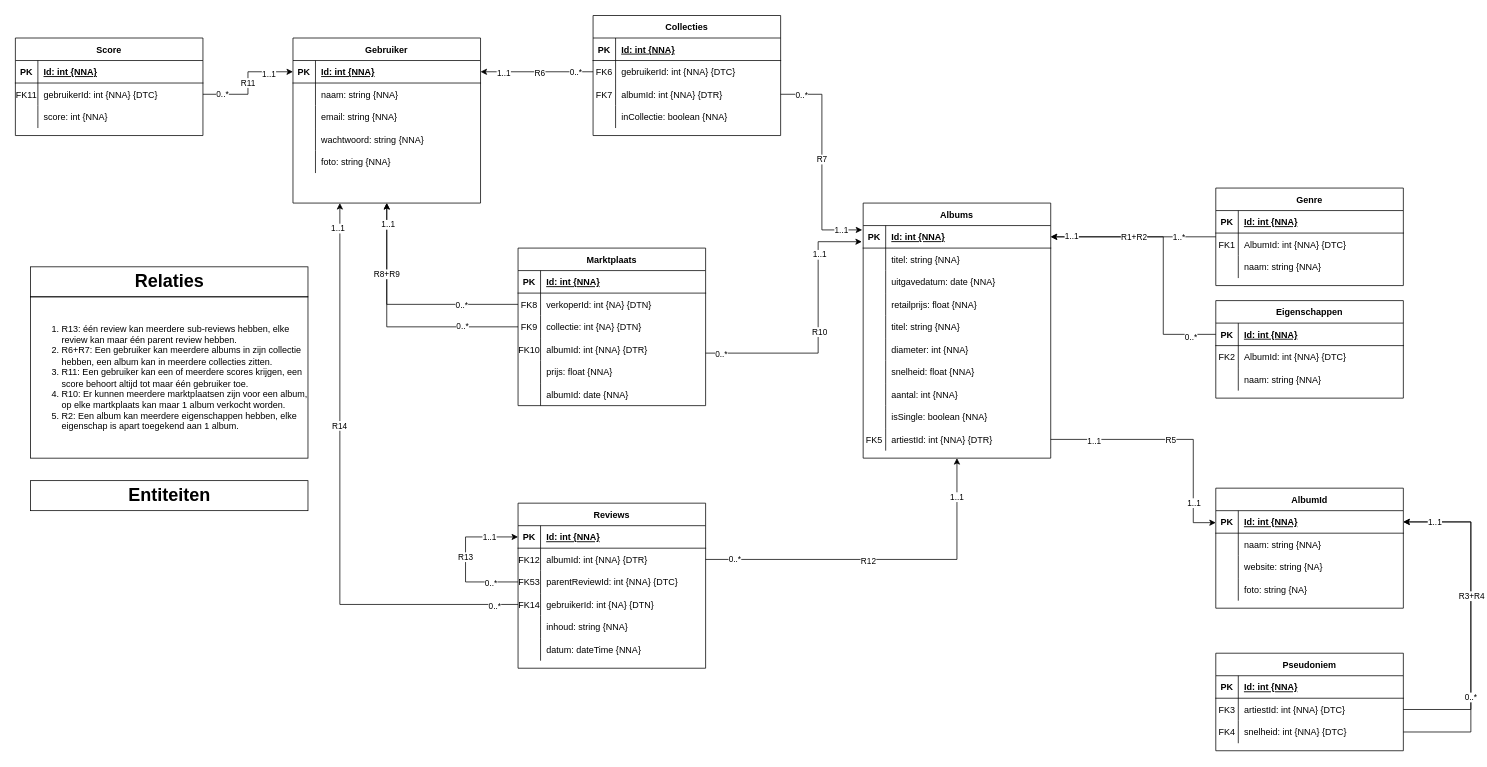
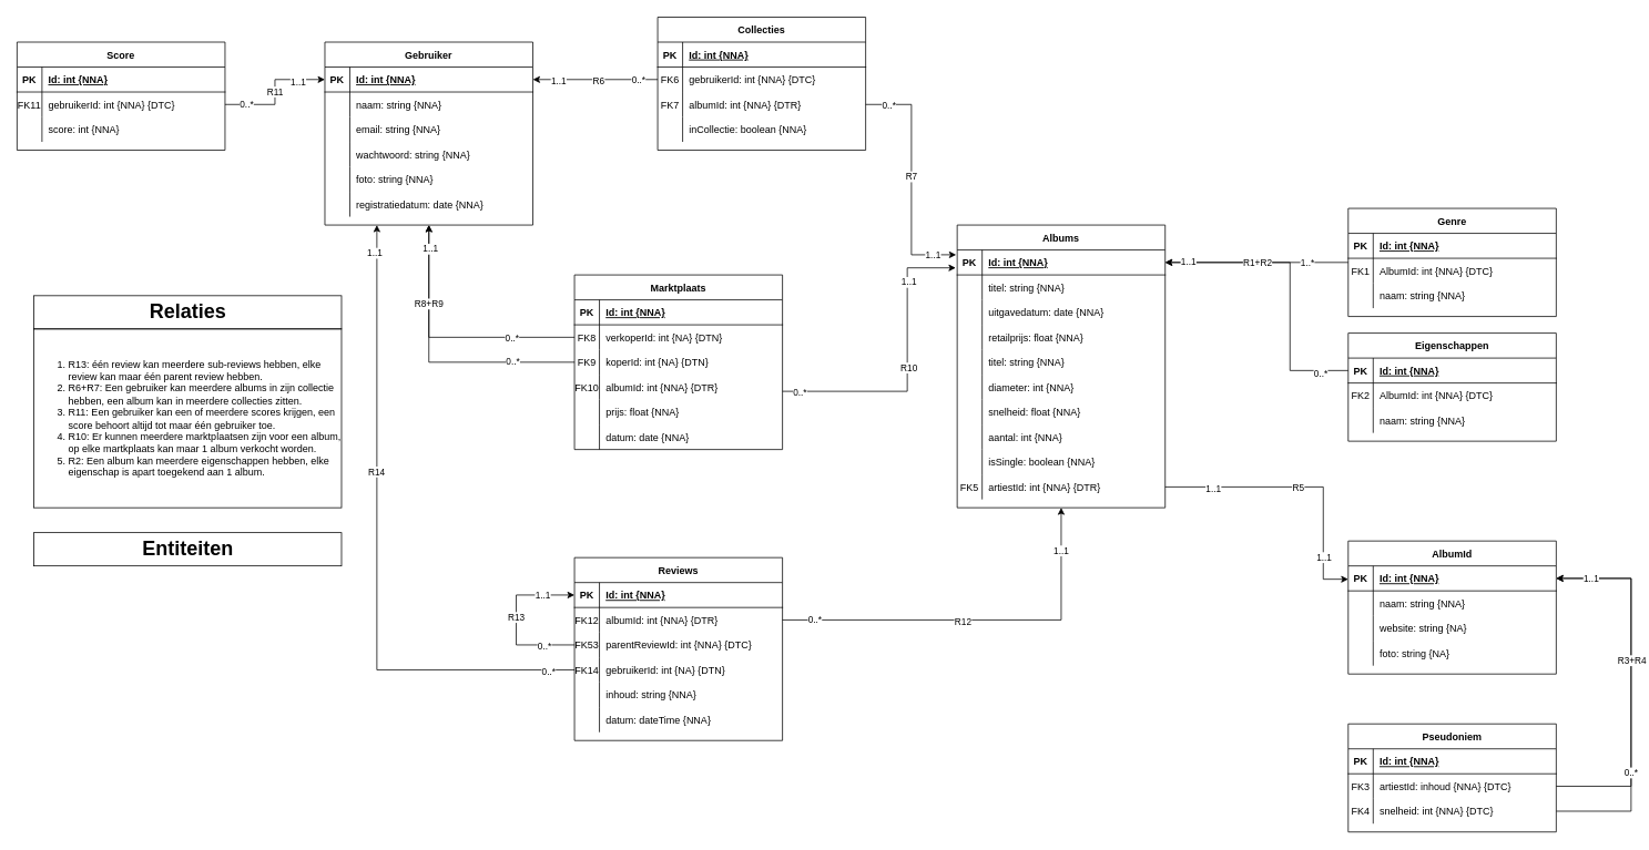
+ <mxCell id="113" value="registratiedatum: date {NNA}" style="shape=partialRectangle;overflow=hidden;connectable=0;fillColor=none;top=0;left=0;bottom=0;right=0;align=left;spacingLeft=6;" vertex="1" parent="111"><mxGeometry x="30" width="220" height="30" as="geometry"><mxRectangle width="220" height="30" as="alternateBounds" /></mxGeometry></mxCell>
- <mxCell id="144" value="collectie: int {NA} {DTN}" style="shape=partialRectangle;overflow=hidden;connectable=0;fillColor=none;top=0;left=0;bottom=0;right=0;align=left;spacingLeft=6;" vertex="1" parent="142"><mxGeometry x="30" width="220" height="30" as="geometry"><mxRectangle width="220" height="30" as="alternateBounds" /></mxGeometry></mxCell>
+ <mxCell id="144" value="koperId: int {NA} {DTN}" style="shape=partialRectangle;overflow=hidden;connectable=0;fillColor=none;top=0;left=0;bottom=0;right=0;align=left;spacingLeft=6;" vertex="1" parent="142"><mxGeometry x="30" width="220" height="30" as="geometry"><mxRectangle width="220" height="30" as="alternateBounds" /></mxGeometry></mxCell>
- <mxCell id="153" value="albumId: date {NNA}" style="shape=partialRectangle;overflow=hidden;connectable=0;fillColor=none;top=0;left=0;bottom=0;right=0;align=left;spacingLeft=6;" vertex="1" parent="151"><mxGeometry x="30" width="220" height="30" as="geometry"><mxRectangle width="220" height="30" as="alternateBounds" /></mxGeometry></mxCell>
+ <mxCell id="153" value="datum: date {NNA}" style="shape=partialRectangle;overflow=hidden;connectable=0;fillColor=none;top=0;left=0;bottom=0;right=0;align=left;spacingLeft=6;" vertex="1" parent="151"><mxGeometry x="30" width="220" height="30" as="geometry"><mxRectangle width="220" height="30" as="alternateBounds" /></mxGeometry></mxCell>
- <mxCell id="82" value="artiestId: int {NNA} {DTC}" style="shape=partialRectangle;overflow=hidden;connectable=0;fillColor=none;top=0;left=0;bottom=0;right=0;align=left;spacingLeft=6;" vertex="1" parent="80"><mxGeometry x="30" width="220" height="30" as="geometry"><mxRectangle width="220" height="30" as="alternateBounds" /></mxGeometry></mxCell>
+ <mxCell id="82" value="artiestId: inhoud {NNA} {DTC}" style="shape=partialRectangle;overflow=hidden;connectable=0;fillColor=none;top=0;left=0;bottom=0;right=0;align=left;spacingLeft=6;" vertex="1" parent="80"><mxGeometry x="30" width="220" height="30" as="geometry"><mxRectangle width="220" height="30" as="alternateBounds" /></mxGeometry></mxCell>
